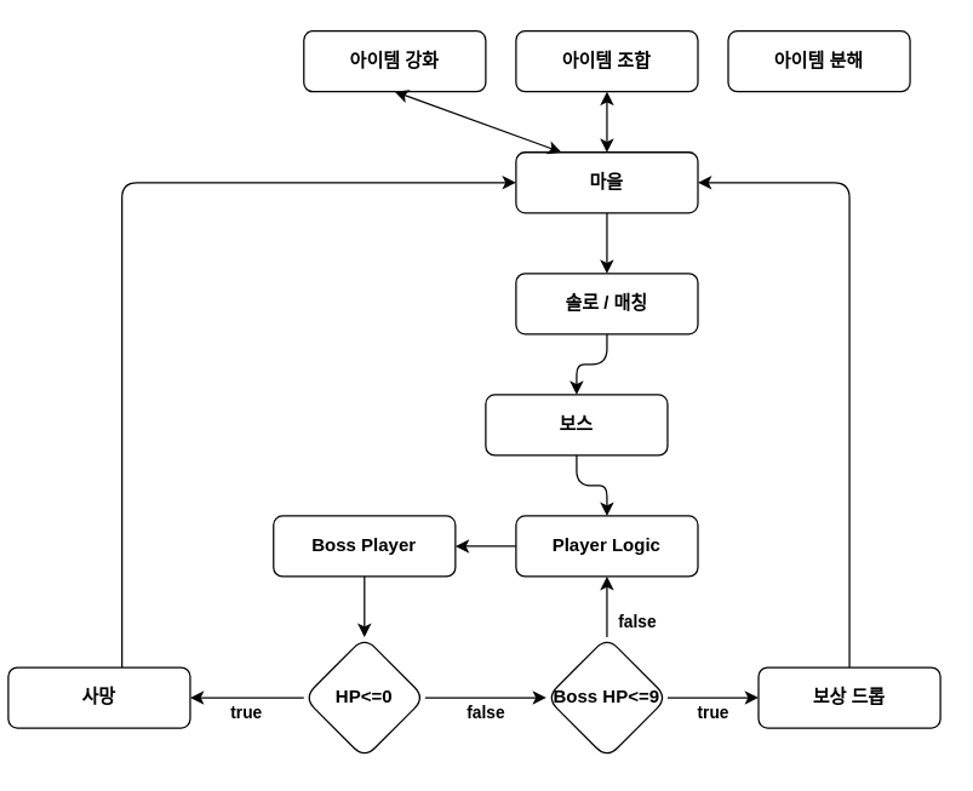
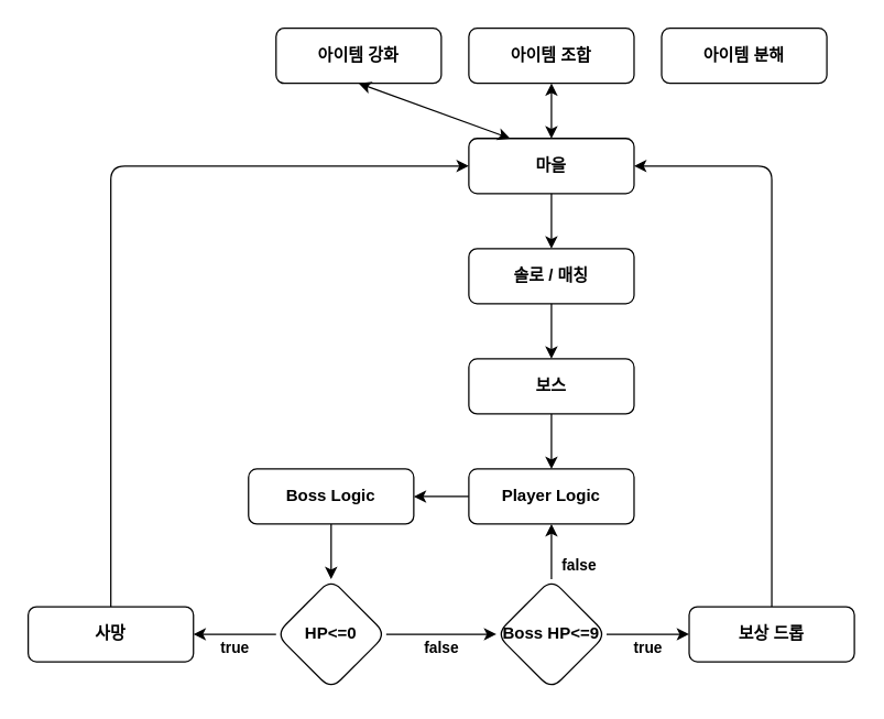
- <mxCell id="5" value="보스" style="rounded=1;whiteSpace=wrap;html=1;fontSize=12;glass=0;strokeWidth=1;shadow=0;labelBackgroundColor=none;fontStyle=1" parent="1" vertex="1"><mxGeometry x="320" y="260" width="120" height="40" as="geometry" /></mxCell>
+ <mxCell id="5" value="보스" style="rounded=1;whiteSpace=wrap;html=1;fontSize=12;glass=0;strokeWidth=1;shadow=0;labelBackgroundColor=none;fontStyle=1" parent="1" vertex="1"><mxGeometry x="340" y="260" width="120" height="40" as="geometry" /></mxCell>
- <mxCell id="24" value="Boss Player" style="rounded=1;whiteSpace=wrap;html=1;fontSize=12;glass=0;strokeWidth=1;shadow=0;labelBackgroundColor=none;fontStyle=1" parent="1" vertex="1"><mxGeometry x="180" y="340" width="120" height="40" as="geometry" /></mxCell>
+ <mxCell id="24" value="Boss Logic" style="rounded=1;whiteSpace=wrap;html=1;fontSize=12;glass=0;strokeWidth=1;shadow=0;labelBackgroundColor=none;fontStyle=1" parent="1" vertex="1"><mxGeometry x="180" y="340" width="120" height="40" as="geometry" /></mxCell>
- <mxCell id="20" value="사망" style="rounded=1;whiteSpace=wrap;html=1;fontSize=12;glass=0;strokeWidth=1;shadow=0;labelBackgroundColor=none;fontStyle=1" parent="1" vertex="1"><mxGeometry x="5" y="440" width="120" height="40" as="geometry" /></mxCell>
+ <mxCell id="20" value="사망" style="rounded=1;whiteSpace=wrap;html=1;fontSize=12;glass=0;strokeWidth=1;shadow=0;labelBackgroundColor=none;fontStyle=1" parent="1" vertex="1"><mxGeometry x="20" y="440" width="120" height="40" as="geometry" /></mxCell>
